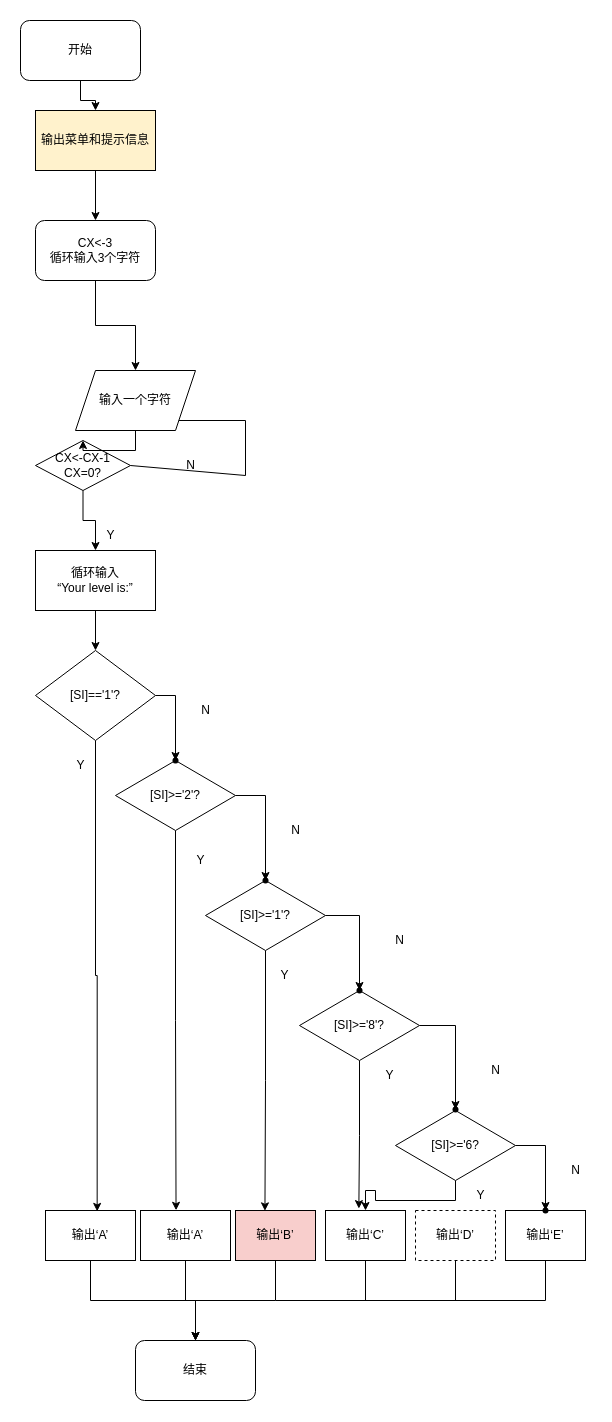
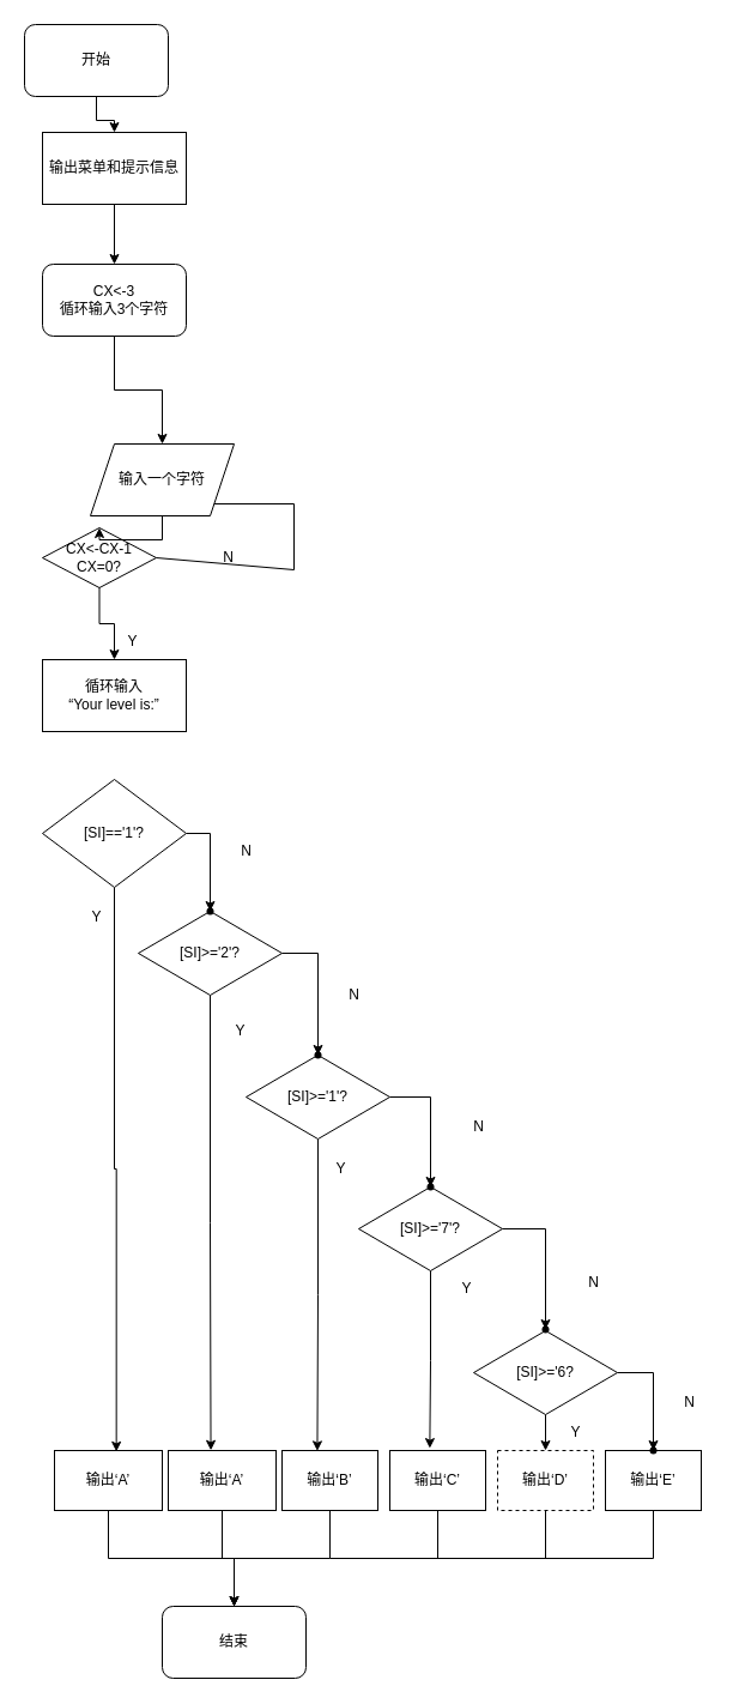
- <mxCell id="5" value="输出菜单和提示信息" style="rounded=0;whiteSpace=wrap;html=1;fillColor=#fff2cc;" vertex="1" parent="1"><mxGeometry x="35" y="110" width="120" height="60" as="geometry" /></mxCell>
+ <mxCell id="5" value="输出菜单和提示信息" style="rounded=0;whiteSpace=wrap;html=1;" vertex="1" parent="1"><mxGeometry x="35" y="110" width="120" height="60" as="geometry" /></mxCell>
- <mxCell id="10" value="" style="edgeStyle=orthogonalEdgeStyle;rounded=0;orthogonalLoop=1;jettySize=auto;html=1;" edge="1" parent="1" source="11" target="19"><mxGeometry relative="1" as="geometry" /></mxCell>
- <mxCell id="28" value="[SI]&amp;gt;='8'?" style="rhombus;whiteSpace=wrap;html=1;rounded=0;" vertex="1" parent="1"><mxGeometry x="299" y="990" width="120" height="70" as="geometry" /></mxCell>
+ <mxCell id="28" value="[SI]&amp;gt;='7'?" style="rhombus;whiteSpace=wrap;html=1;rounded=0;" vertex="1" parent="1"><mxGeometry x="299" y="990" width="120" height="70" as="geometry" /></mxCell>
- <mxCell id="29" value="" style="edgeStyle=orthogonalEdgeStyle;rounded=0;orthogonalLoop=1;jettySize=auto;html=1;" edge="1" parent="1" source="31" target="45"><mxGeometry relative="1" as="geometry" /></mxCell>
+ <mxCell id="29" value="" style="edgeStyle=orthogonalEdgeStyle;rounded=0;orthogonalLoop=1;jettySize=auto;html=1;" edge="1" parent="1" source="31" target="46"><mxGeometry relative="1" as="geometry" /></mxCell>
- <mxCell id="44" value="输出‘B’" style="whiteSpace=wrap;html=1;fillColor=#f8cecc;" vertex="1" parent="1"><mxGeometry x="235" y="1210" width="80" height="50" as="geometry" /></mxCell>
+ <mxCell id="44" value="输出‘B’" style="whiteSpace=wrap;html=1;" vertex="1" parent="1"><mxGeometry x="235" y="1210" width="80" height="50" as="geometry" /></mxCell>
